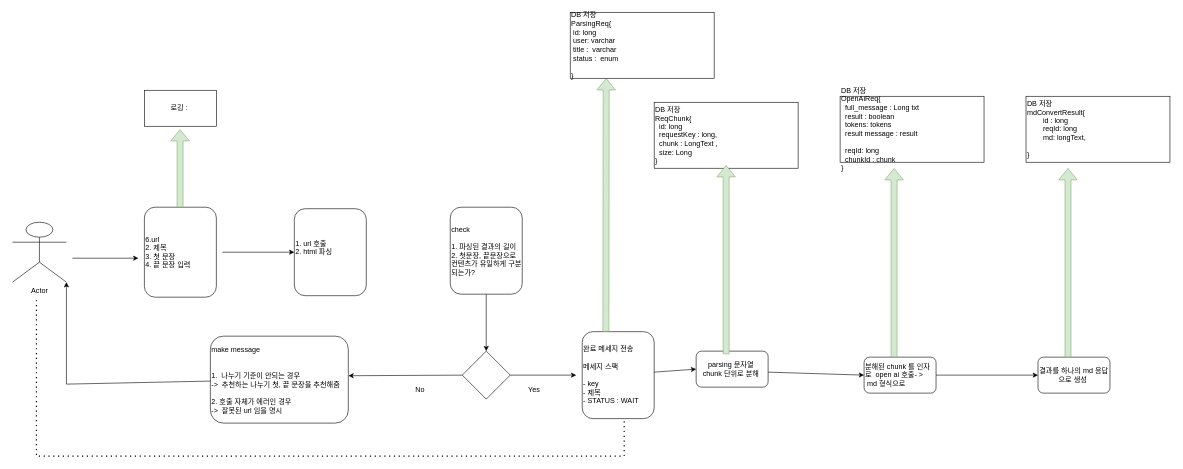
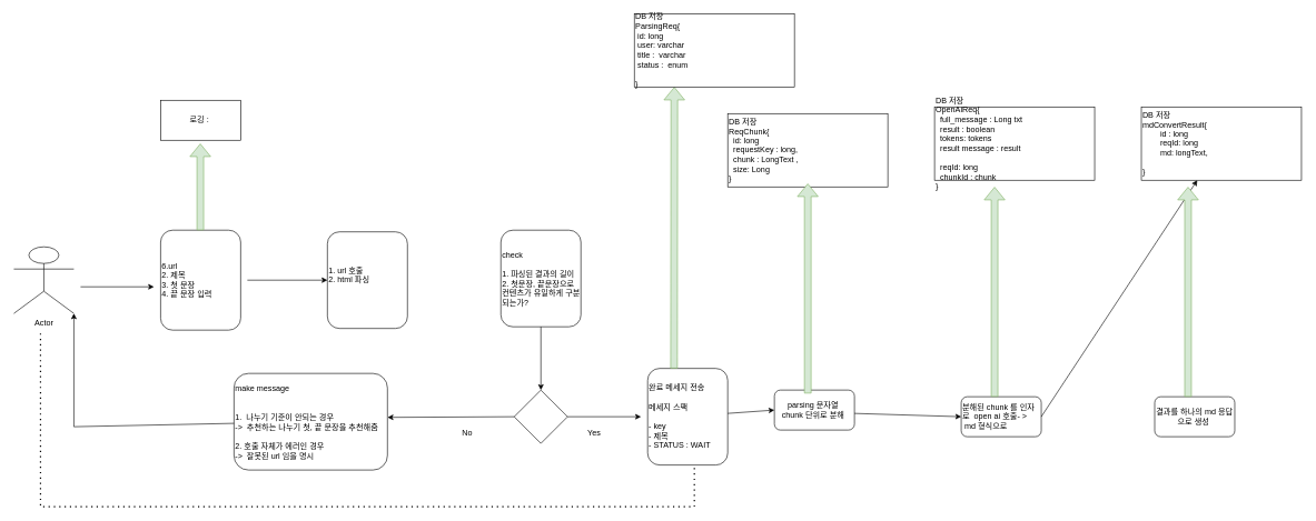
- <mxCell id="31" value="" style="endArrow=classic;html=1;rounded=0;exitX=1;exitY=0.5;exitDx=0;exitDy=0;" parent="1" source="20" target="30" edge="1"><mxGeometry width="50" height="50" relative="1" as="geometry"><mxPoint x="1700" y="510" as="sourcePoint" /><mxPoint x="1750" y="460" as="targetPoint" /></mxGeometry></mxCell>
+ <mxCell id="31" value="" style="endArrow=classic;html=1;rounded=0;exitX=1;exitY=0.5;exitDx=0;exitDy=0;" parent="1" source="20" target="33" edge="1"><mxGeometry width="50" height="50" relative="1" as="geometry"><mxPoint x="1700" y="510" as="sourcePoint" /><mxPoint x="1750" y="460" as="targetPoint" /></mxGeometry></mxCell>
